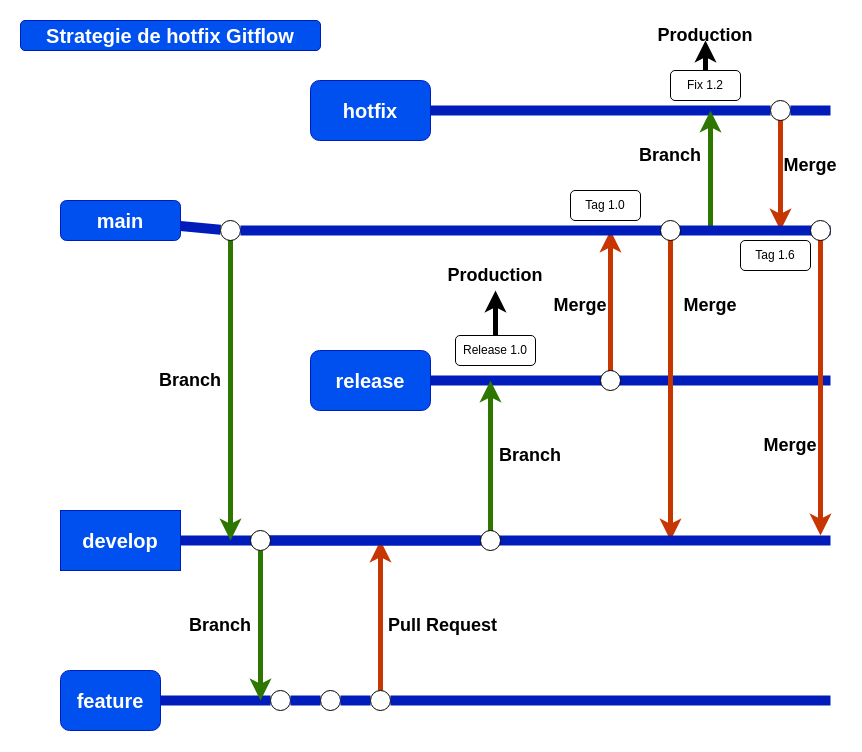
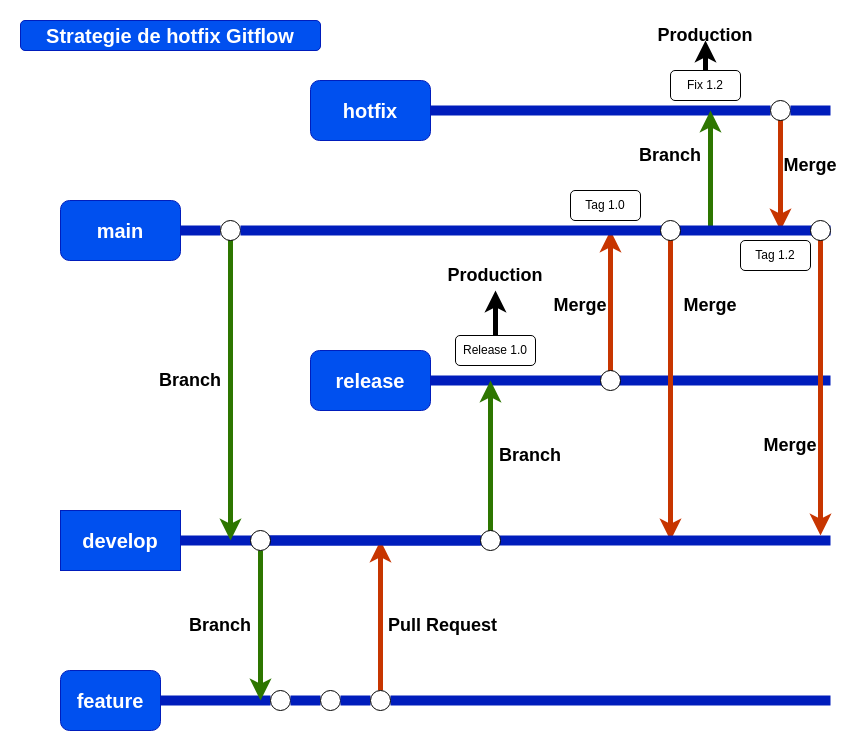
- <mxCell id="4" value="main" style="rounded=1;whiteSpace=wrap;html=1;fillColor=#0050ef;fontColor=#ffffff;strokeColor=#001DBC;fontSize=20;fontStyle=1" vertex="1" parent="1"><mxGeometry x="60" y="200" width="120" height="40" as="geometry" /></mxCell>
+ <mxCell id="4" value="main" style="rounded=1;whiteSpace=wrap;html=1;fillColor=#0050ef;fontColor=#ffffff;strokeColor=#001DBC;fontSize=20;fontStyle=1" vertex="1" parent="1"><mxGeometry x="60" y="200" width="120" height="60" as="geometry" /></mxCell>
- <mxCell id="34" value="Tag 1.6" style="rounded=1;whiteSpace=wrap;html=1;fontSize=12;" vertex="1" parent="1"><mxGeometry x="740" y="240" width="70" height="30" as="geometry" /></mxCell>
+ <mxCell id="34" value="Tag 1.2" style="rounded=1;whiteSpace=wrap;html=1;fontSize=12;" vertex="1" parent="1"><mxGeometry x="740" y="240" width="70" height="30" as="geometry" /></mxCell>
